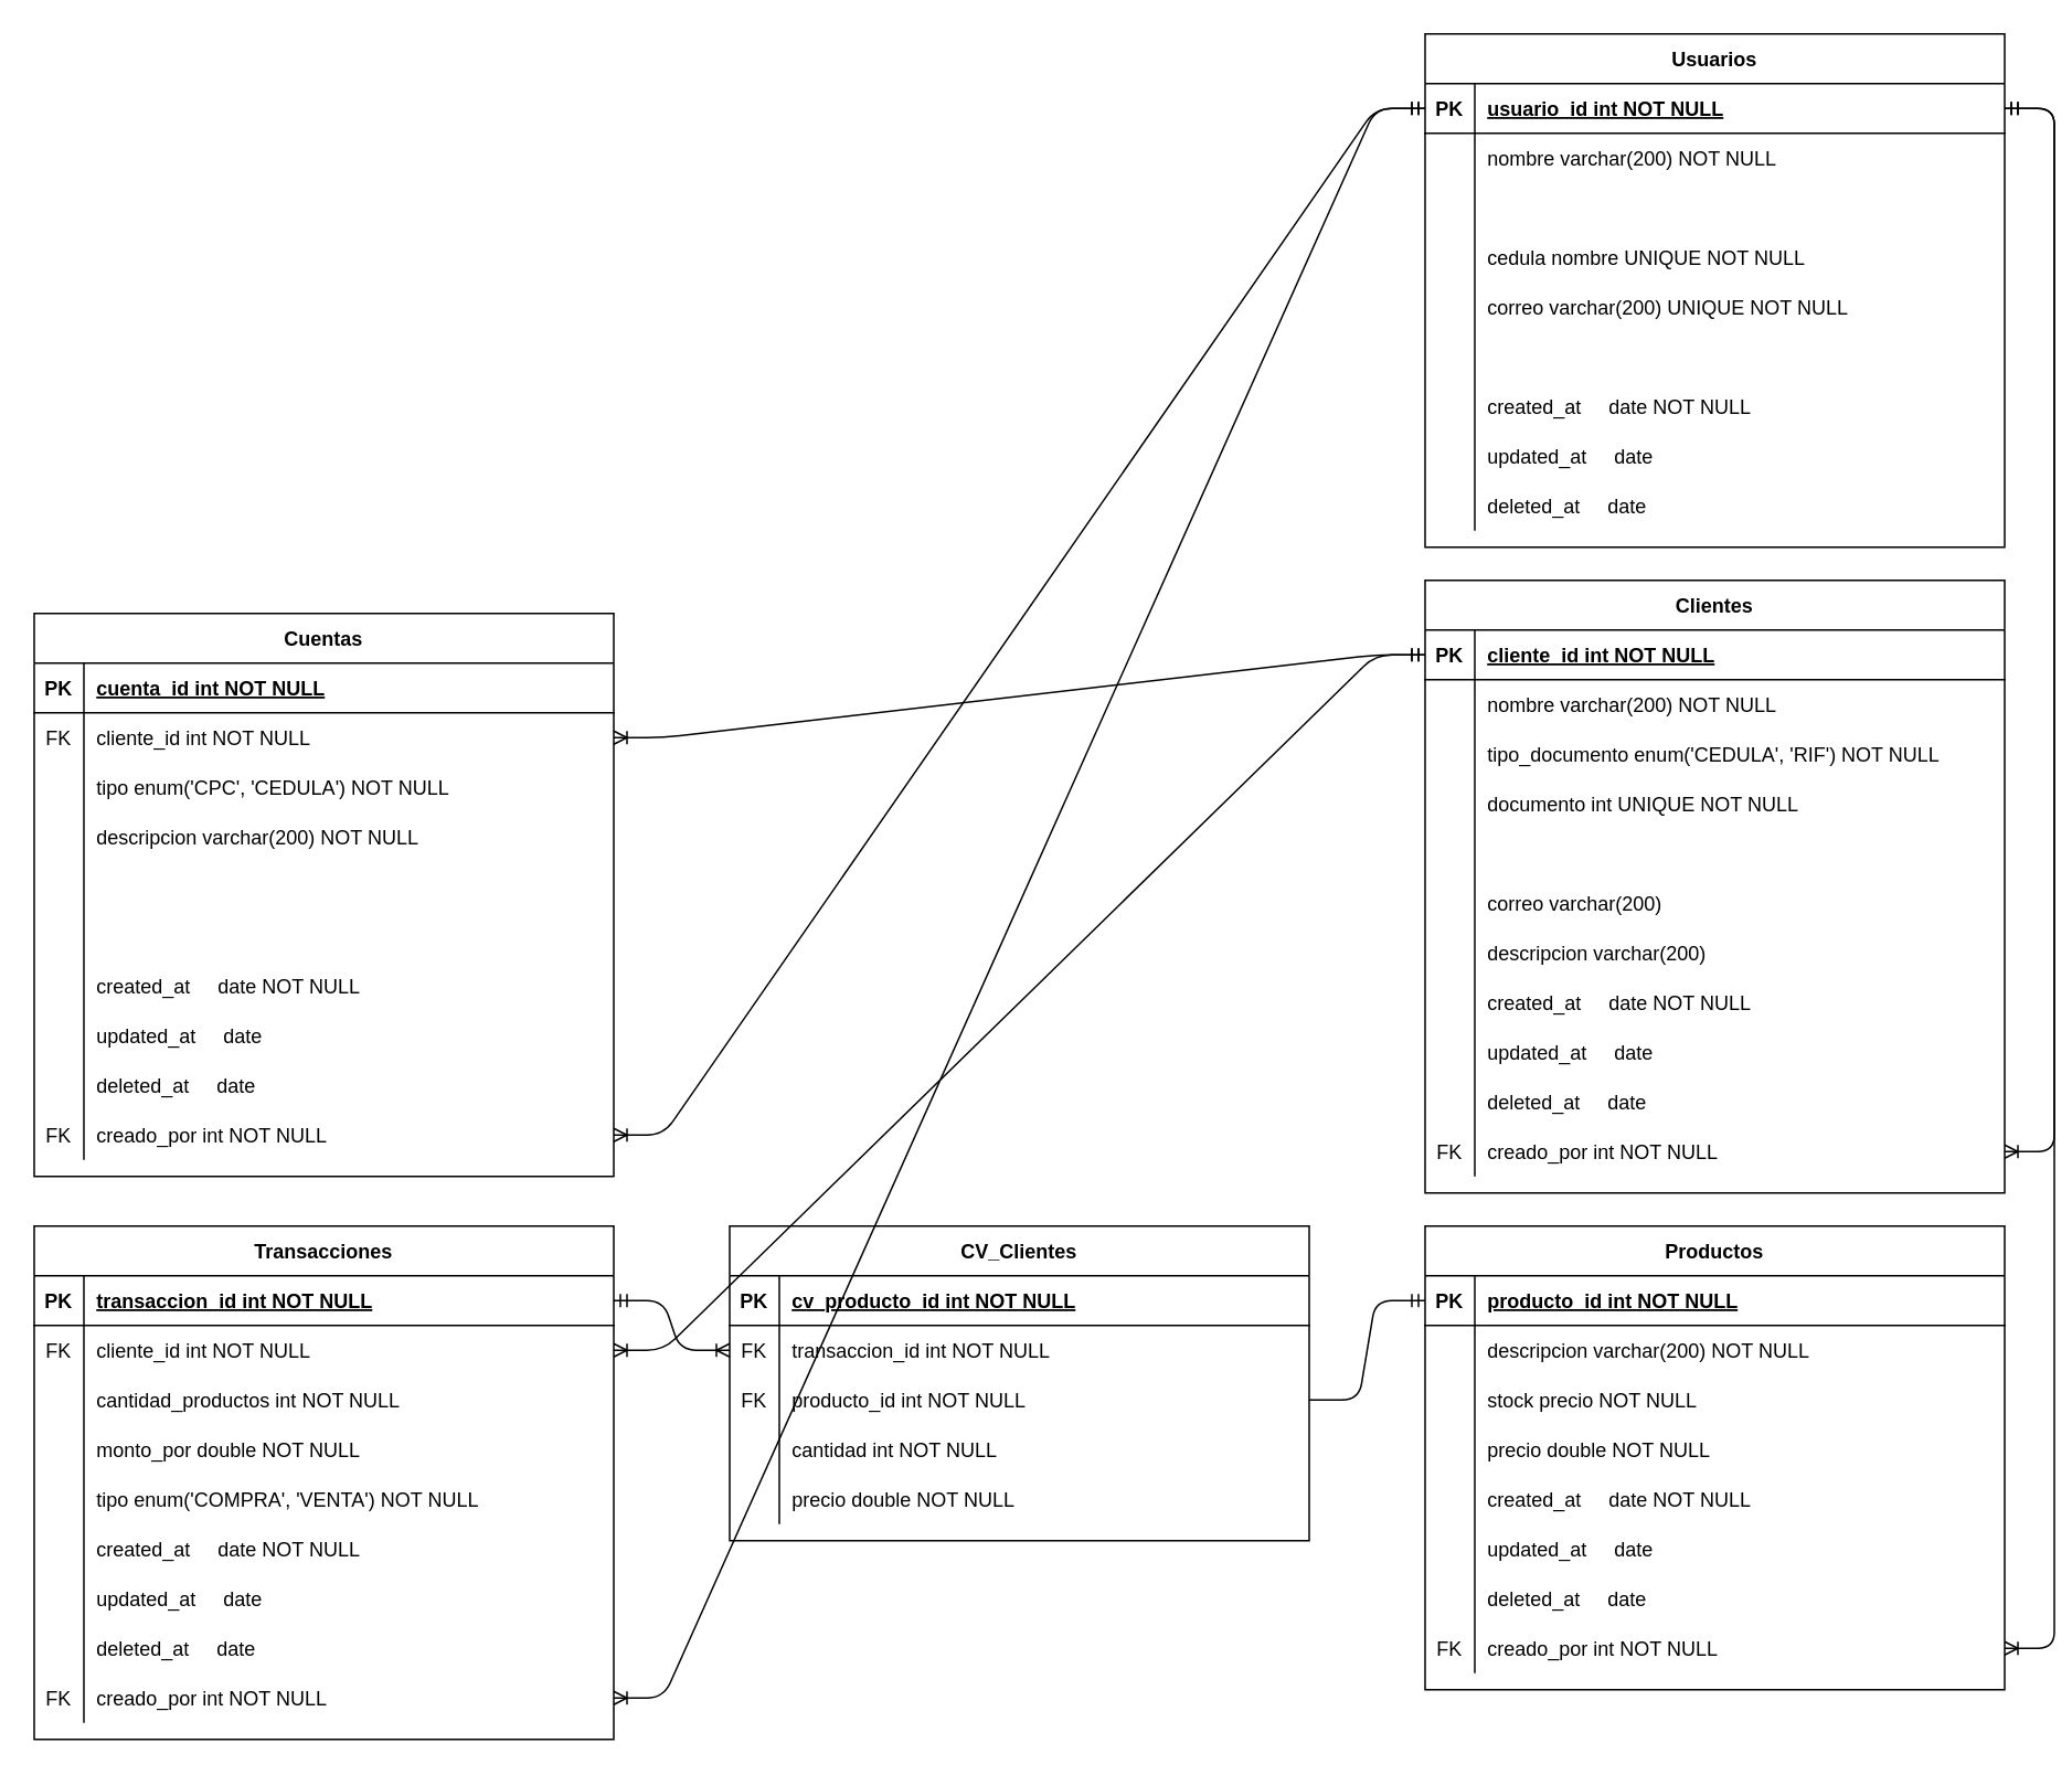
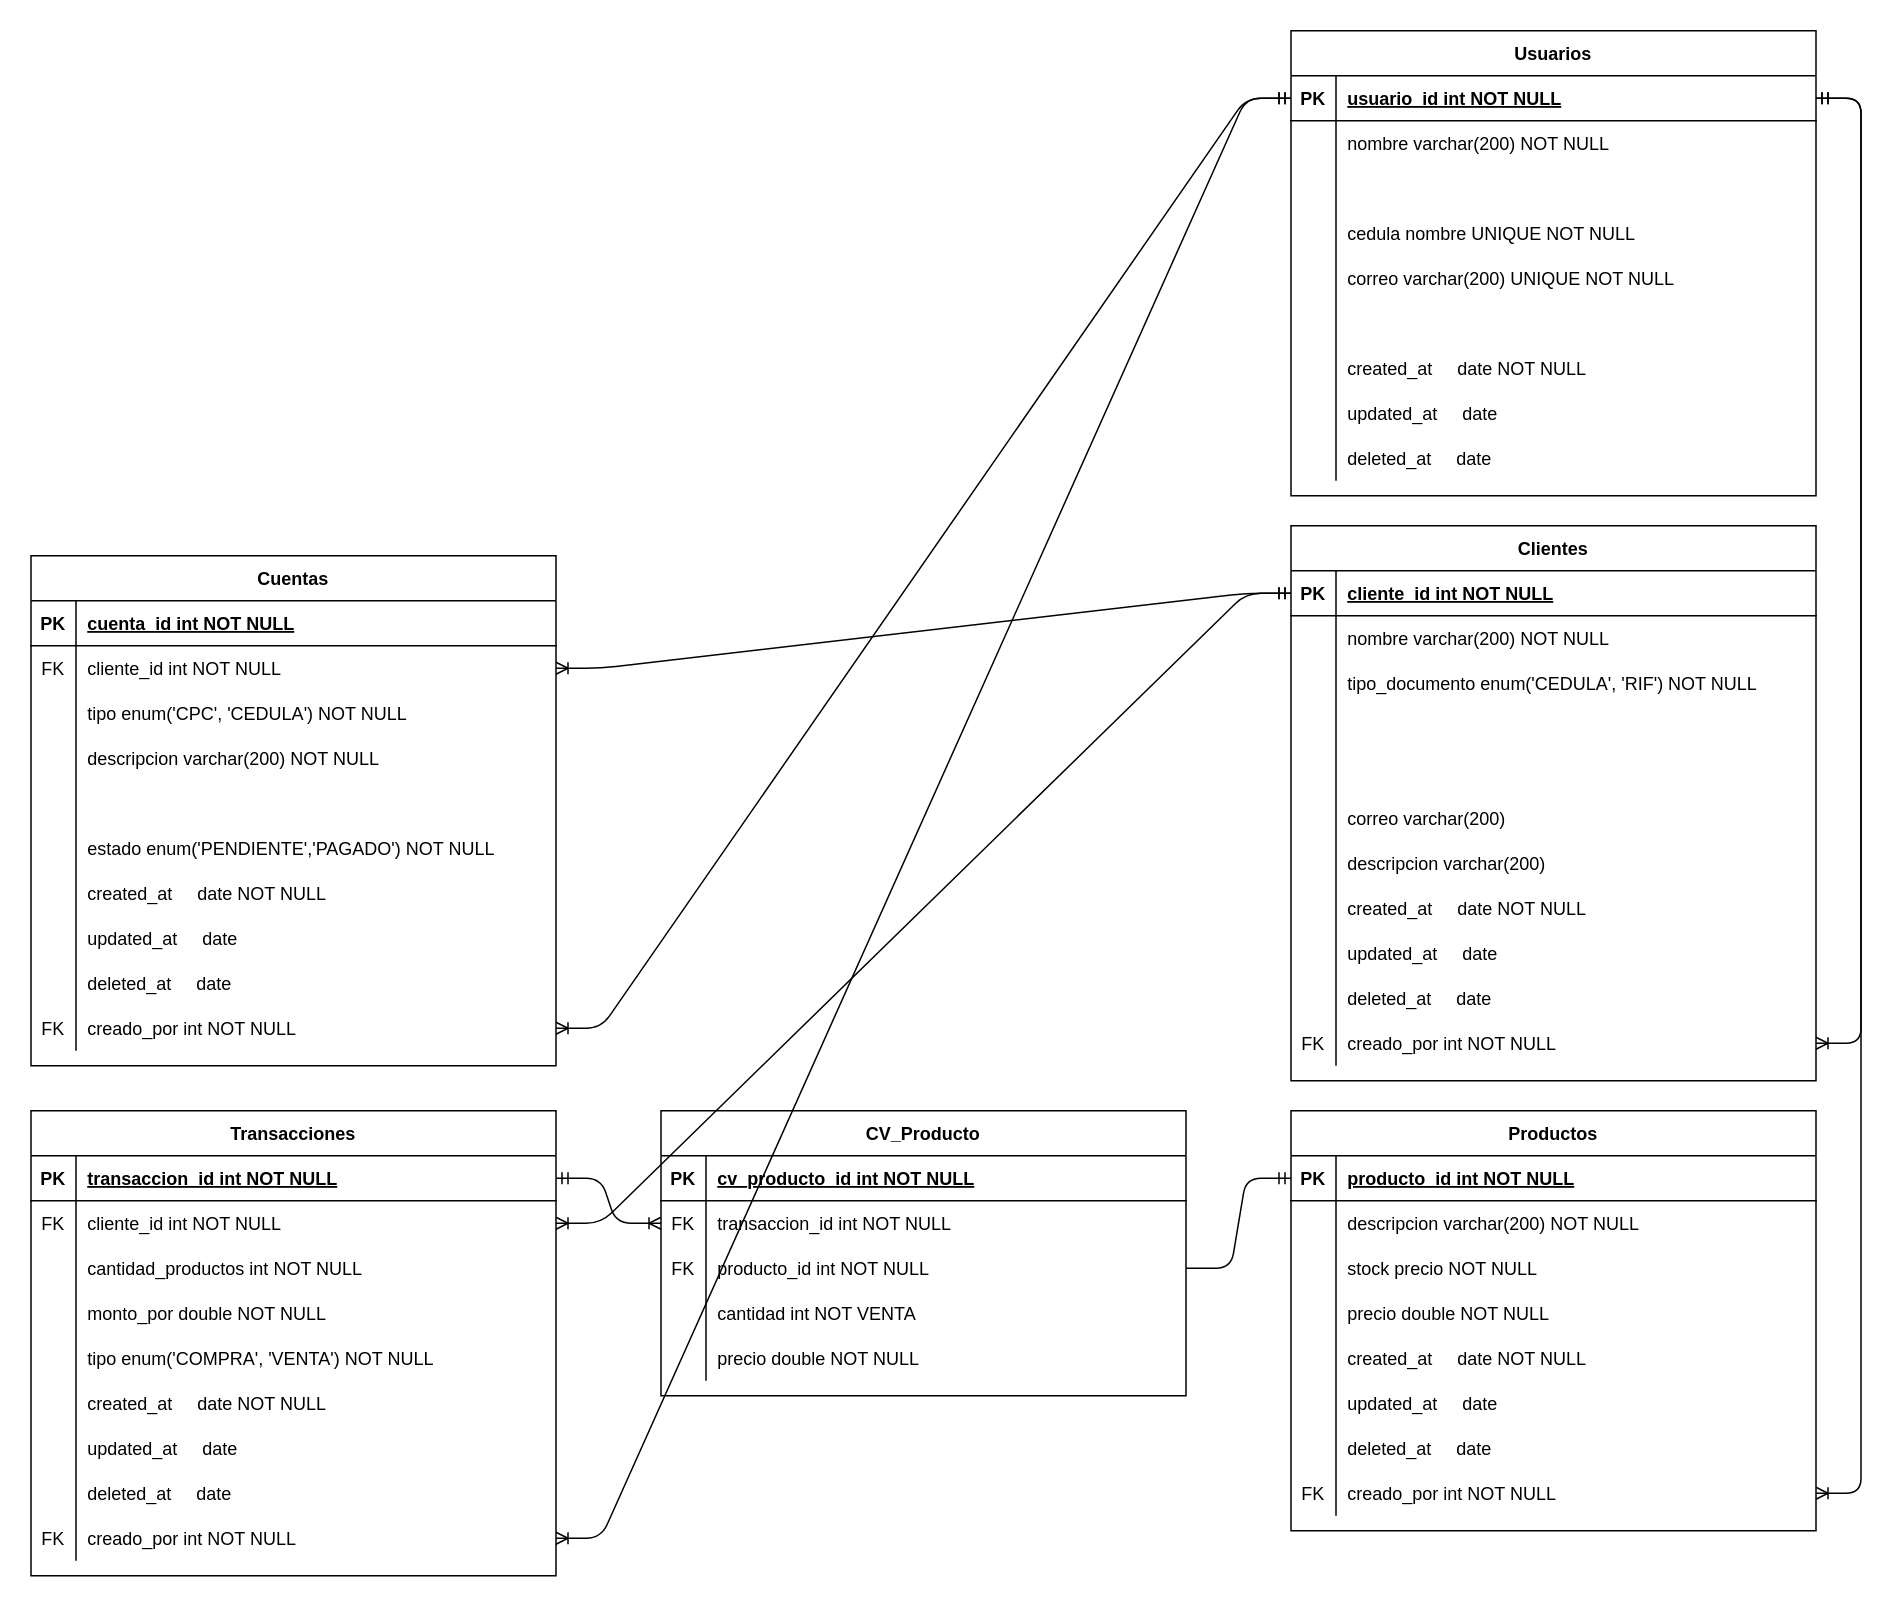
- <mxCell id="40" value="documento int UNIQUE NOT NULL" style="shape=partialRectangle;overflow=hidden;connectable=0;fillColor=none;top=0;left=0;bottom=0;right=0;align=left;spacingLeft=6;" vertex="1" parent="38"><mxGeometry x="30" width="320" height="30" as="geometry" /></mxCell>
+ <mxCell id="153" value="estado enum('PENDIENTE','PAGADO') NOT NULL" style="shape=partialRectangle;overflow=hidden;connectable=0;fillColor=none;top=0;left=0;bottom=0;right=0;align=left;spacingLeft=6;" vertex="1" parent="151"><mxGeometry x="30" width="320" height="30" as="geometry" /></mxCell>
- <mxCell id="116" value="CV_Clientes" style="shape=table;startSize=30;container=1;collapsible=1;childLayout=tableLayout;fixedRows=1;rowLines=0;fontStyle=1;align=center;resizeLast=1;" vertex="1" parent="1"><mxGeometry x="440" y="740" width="350" height="190" as="geometry" /></mxCell>
+ <mxCell id="116" value="CV_Producto" style="shape=table;startSize=30;container=1;collapsible=1;childLayout=tableLayout;fixedRows=1;rowLines=0;fontStyle=1;align=center;resizeLast=1;" vertex="1" parent="1"><mxGeometry x="440" y="740" width="350" height="190" as="geometry" /></mxCell>
- <mxCell id="128" value="cantidad int NOT NULL" style="shape=partialRectangle;overflow=hidden;connectable=0;fillColor=none;top=0;left=0;bottom=0;right=0;align=left;spacingLeft=6;" vertex="1" parent="126"><mxGeometry x="30" width="320" height="30" as="geometry" /></mxCell>
+ <mxCell id="128" value="cantidad int NOT VENTA" style="shape=partialRectangle;overflow=hidden;connectable=0;fillColor=none;top=0;left=0;bottom=0;right=0;align=left;spacingLeft=6;" vertex="1" parent="126"><mxGeometry x="30" width="320" height="30" as="geometry" /></mxCell>
